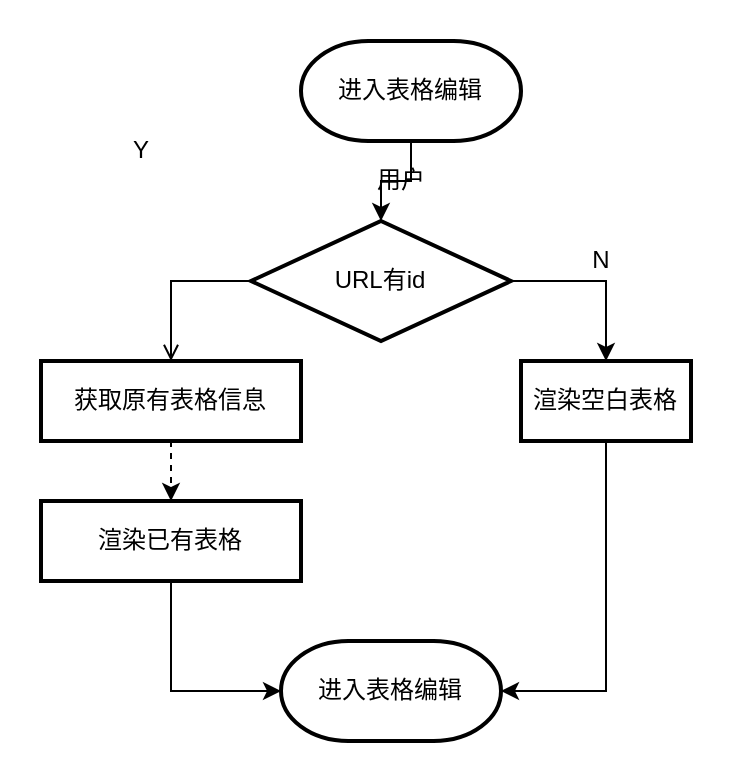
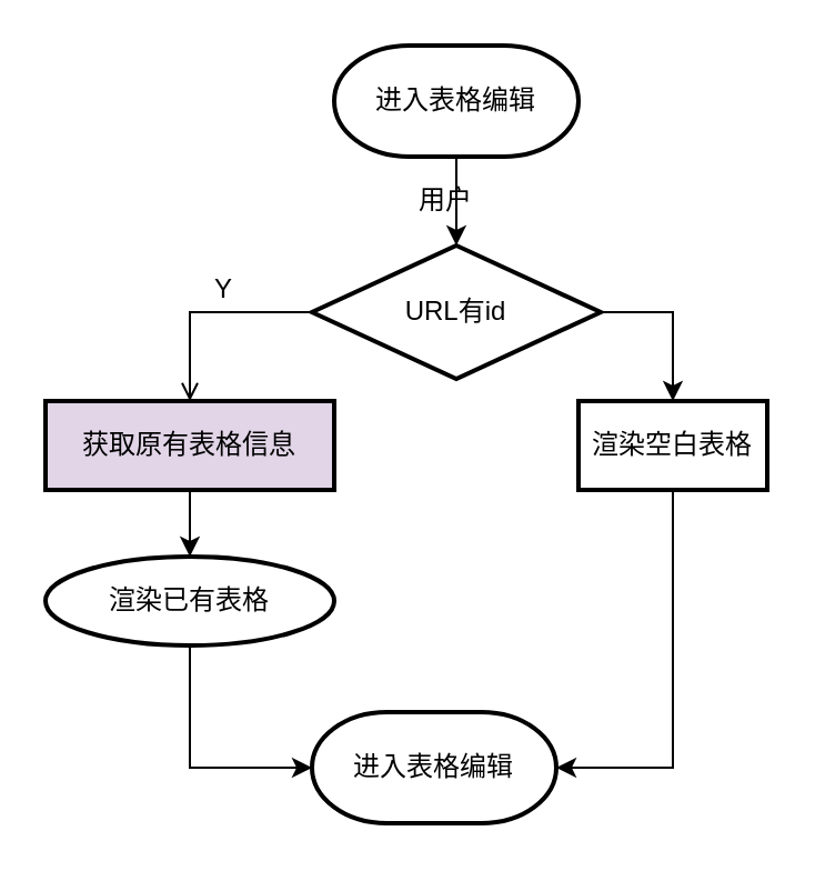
- <mxCell id="15" value="Y" style="text;html=1;align=center;verticalAlign=middle;resizable=0;points=[];autosize=1;strokeColor=none;" vertex="1" parent="1"><mxGeometry x="60" y="65" width="20" height="20" as="geometry" /></mxCell>
+ <mxCell id="15" value="Y" style="text;html=1;align=center;verticalAlign=middle;resizable=0;points=[];autosize=1;strokeColor=none;" vertex="1" parent="1"><mxGeometry x="90" y="120" width="20" height="20" as="geometry" /></mxCell>
- <mxCell id="16" value="N" style="text;html=1;align=center;verticalAlign=middle;resizable=0;points=[];autosize=1;strokeColor=none;" vertex="1" parent="1"><mxGeometry x="290" y="120" width="20" height="20" as="geometry" /></mxCell>
- <mxCell id="9" value="URL有id" style="strokeWidth=2;html=1;shape=mxgraph.flowchart.decision;whiteSpace=wrap;rounded=0;" vertex="1" parent="1"><mxGeometry x="125" y="110" width="130" height="60" as="geometry" /></mxCell>
+ <mxCell id="9" value="URL有id" style="strokeWidth=2;html=1;shape=mxgraph.flowchart.decision;whiteSpace=wrap;rounded=0;" vertex="1" parent="1"><mxGeometry x="140" y="110" width="130" height="60" as="geometry" /></mxCell>
- <mxCell id="6" value="获取原有表格信息" style="rounded=0;whiteSpace=wrap;html=1;absoluteArcSize=1;arcSize=14;strokeWidth=2;" vertex="1" parent="1"><mxGeometry x="20" y="180" width="130" height="40" as="geometry" /></mxCell>
+ <mxCell id="6" value="获取原有表格信息" style="rounded=0;whiteSpace=wrap;html=1;absoluteArcSize=1;arcSize=14;strokeWidth=2;fillColor=#e1d5e7;" vertex="1" parent="1"><mxGeometry x="20" y="180" width="130" height="40" as="geometry" /></mxCell>
- <mxCell id="5" style="edgeStyle=orthogonalEdgeStyle;rounded=0;orthogonalLoop=1;jettySize=auto;html=1;exitX=0.5;exitY=1;exitDx=0;exitDy=0;entryX=0.5;entryY=0;entryDx=0;entryDy=0;dashed=1;" edge="1" parent="1" source="6" target="14"><mxGeometry relative="1" as="geometry" /></mxCell>
+ <mxCell id="5" style="edgeStyle=orthogonalEdgeStyle;rounded=0;orthogonalLoop=1;jettySize=auto;html=1;exitX=0.5;exitY=1;exitDx=0;exitDy=0;entryX=0.5;entryY=0;entryDx=0;entryDy=0;" edge="1" parent="1" source="6" target="14"><mxGeometry relative="1" as="geometry" /></mxCell>
- <mxCell id="14" value="渲染已有表格" style="rounded=0;whiteSpace=wrap;html=1;absoluteArcSize=1;arcSize=14;strokeWidth=2;" vertex="1" parent="1"><mxGeometry x="20" y="250" width="130" height="40" as="geometry" /></mxCell>
+ <mxCell id="14" value="渲染已有表格" style="ellipse;whiteSpace=wrap;html=1;absoluteArcSize=1;arcSize=14;strokeWidth=2;" vertex="1" parent="1"><mxGeometry x="20" y="250" width="130" height="40" as="geometry" /></mxCell>
